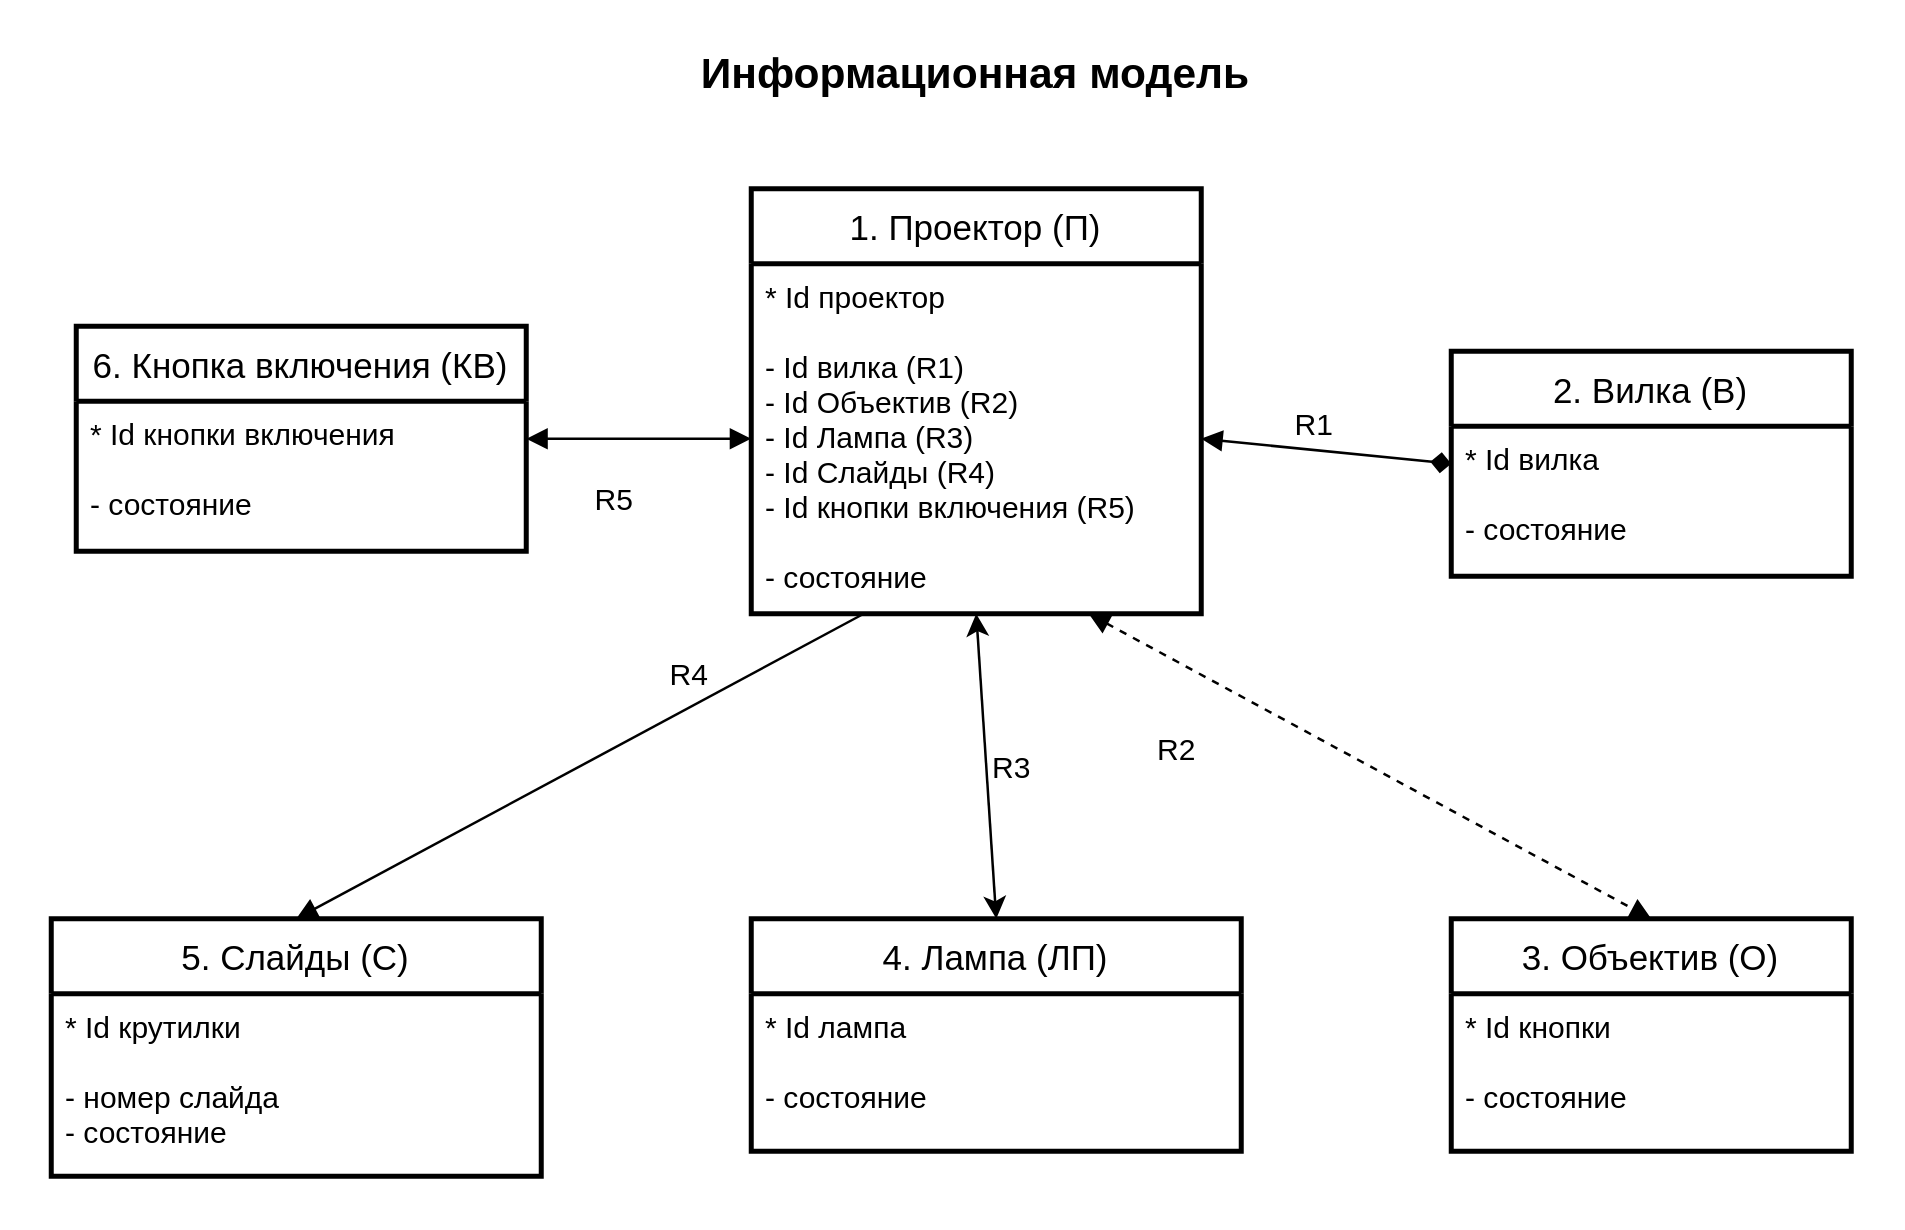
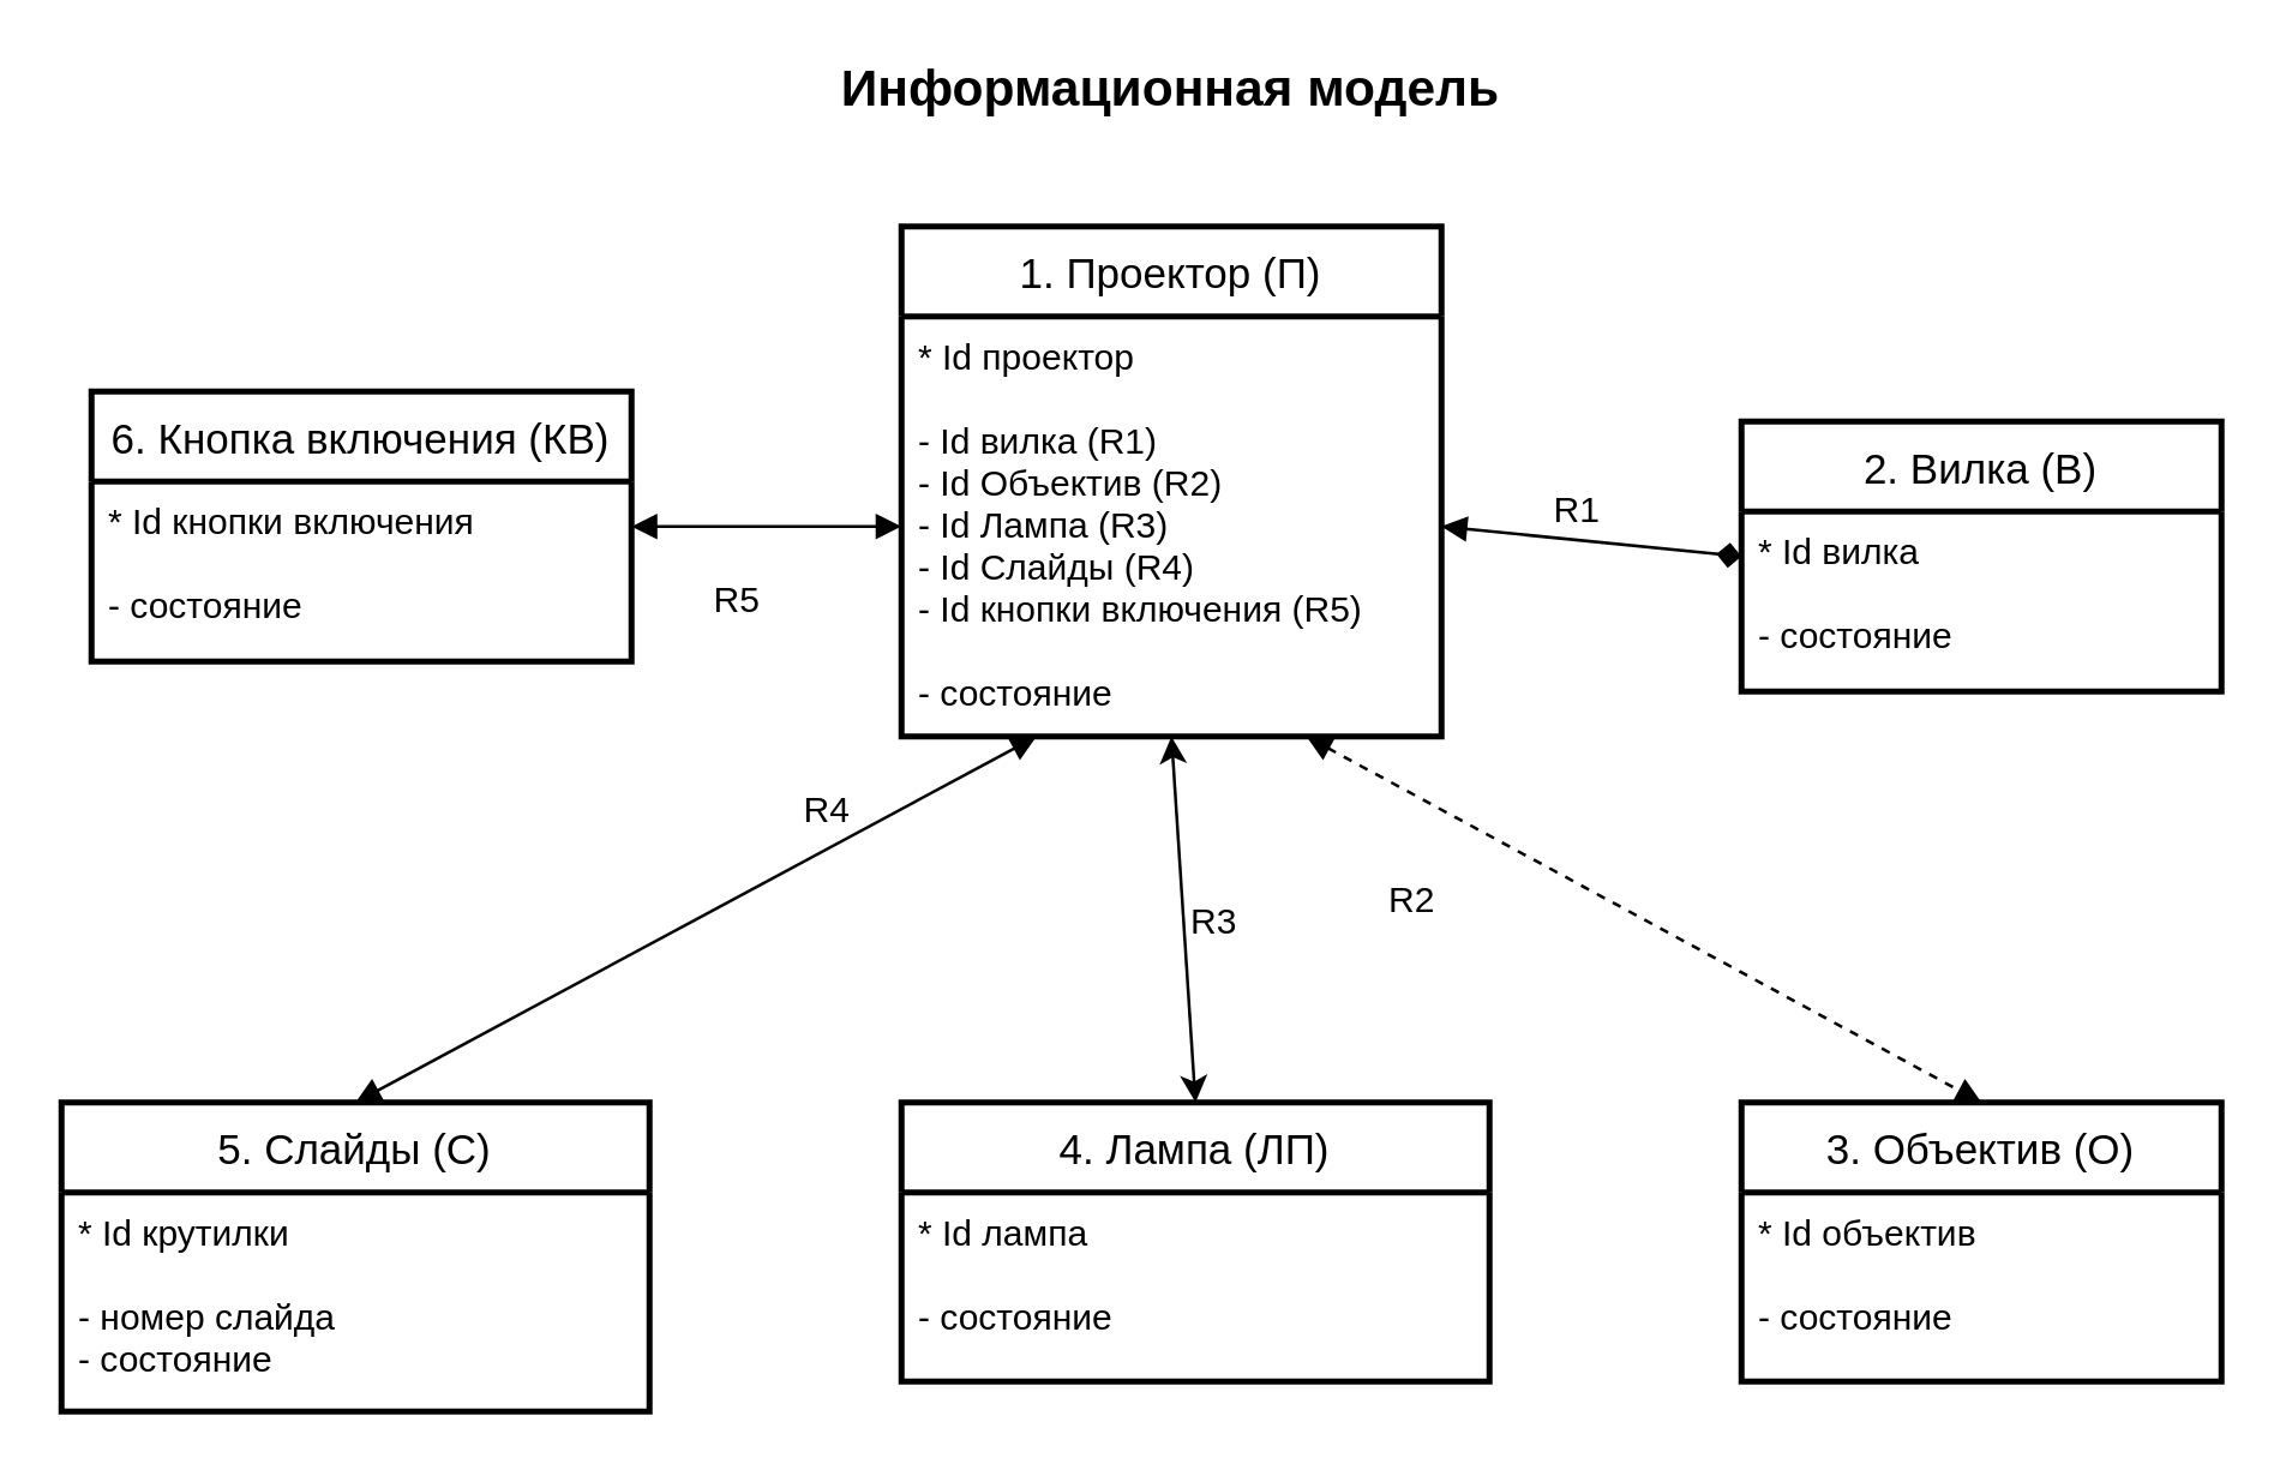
- <mxCell id="7" value="" style="endArrow=none;startArrow=block;endFill=1;startFill=1;html=1;exitX=0.5;exitY=0;exitDx=0;exitDy=0;entryX=0.25;entryY=1;entryDx=0;entryDy=0;rounded=0;" parent="1" source="17" target="4" edge="1"><mxGeometry width="160" relative="1" as="geometry"><mxPoint x="330" y="310" as="sourcePoint" /><mxPoint x="490" y="310" as="targetPoint" /></mxGeometry></mxCell>
+ <mxCell id="7" value="" style="endArrow=block;startArrow=block;endFill=1;startFill=1;html=1;exitX=0.5;exitY=0;exitDx=0;exitDy=0;entryX=0.25;entryY=1;entryDx=0;entryDy=0;rounded=0;" parent="1" source="17" target="4" edge="1"><mxGeometry width="160" relative="1" as="geometry"><mxPoint x="330" y="310" as="sourcePoint" /><mxPoint x="490" y="310" as="targetPoint" /></mxGeometry></mxCell>
- <mxCell id="20" value="* Id кнопки&#10;&#10;- состояние" style="align=left;strokeColor=none;fillColor=none;spacingLeft=4;fontSize=12;verticalAlign=top;resizable=0;rotatable=0;part=1;rounded=0;" parent="19" vertex="1"><mxGeometry y="30" width="160" height="63" as="geometry" /></mxCell>
+ <mxCell id="20" value="* Id объектив&#10;&#10;- состояние" style="align=left;strokeColor=none;fillColor=none;spacingLeft=4;fontSize=12;verticalAlign=top;resizable=0;rotatable=0;part=1;rounded=0;" parent="19" vertex="1"><mxGeometry y="30" width="160" height="63" as="geometry" /></mxCell>
